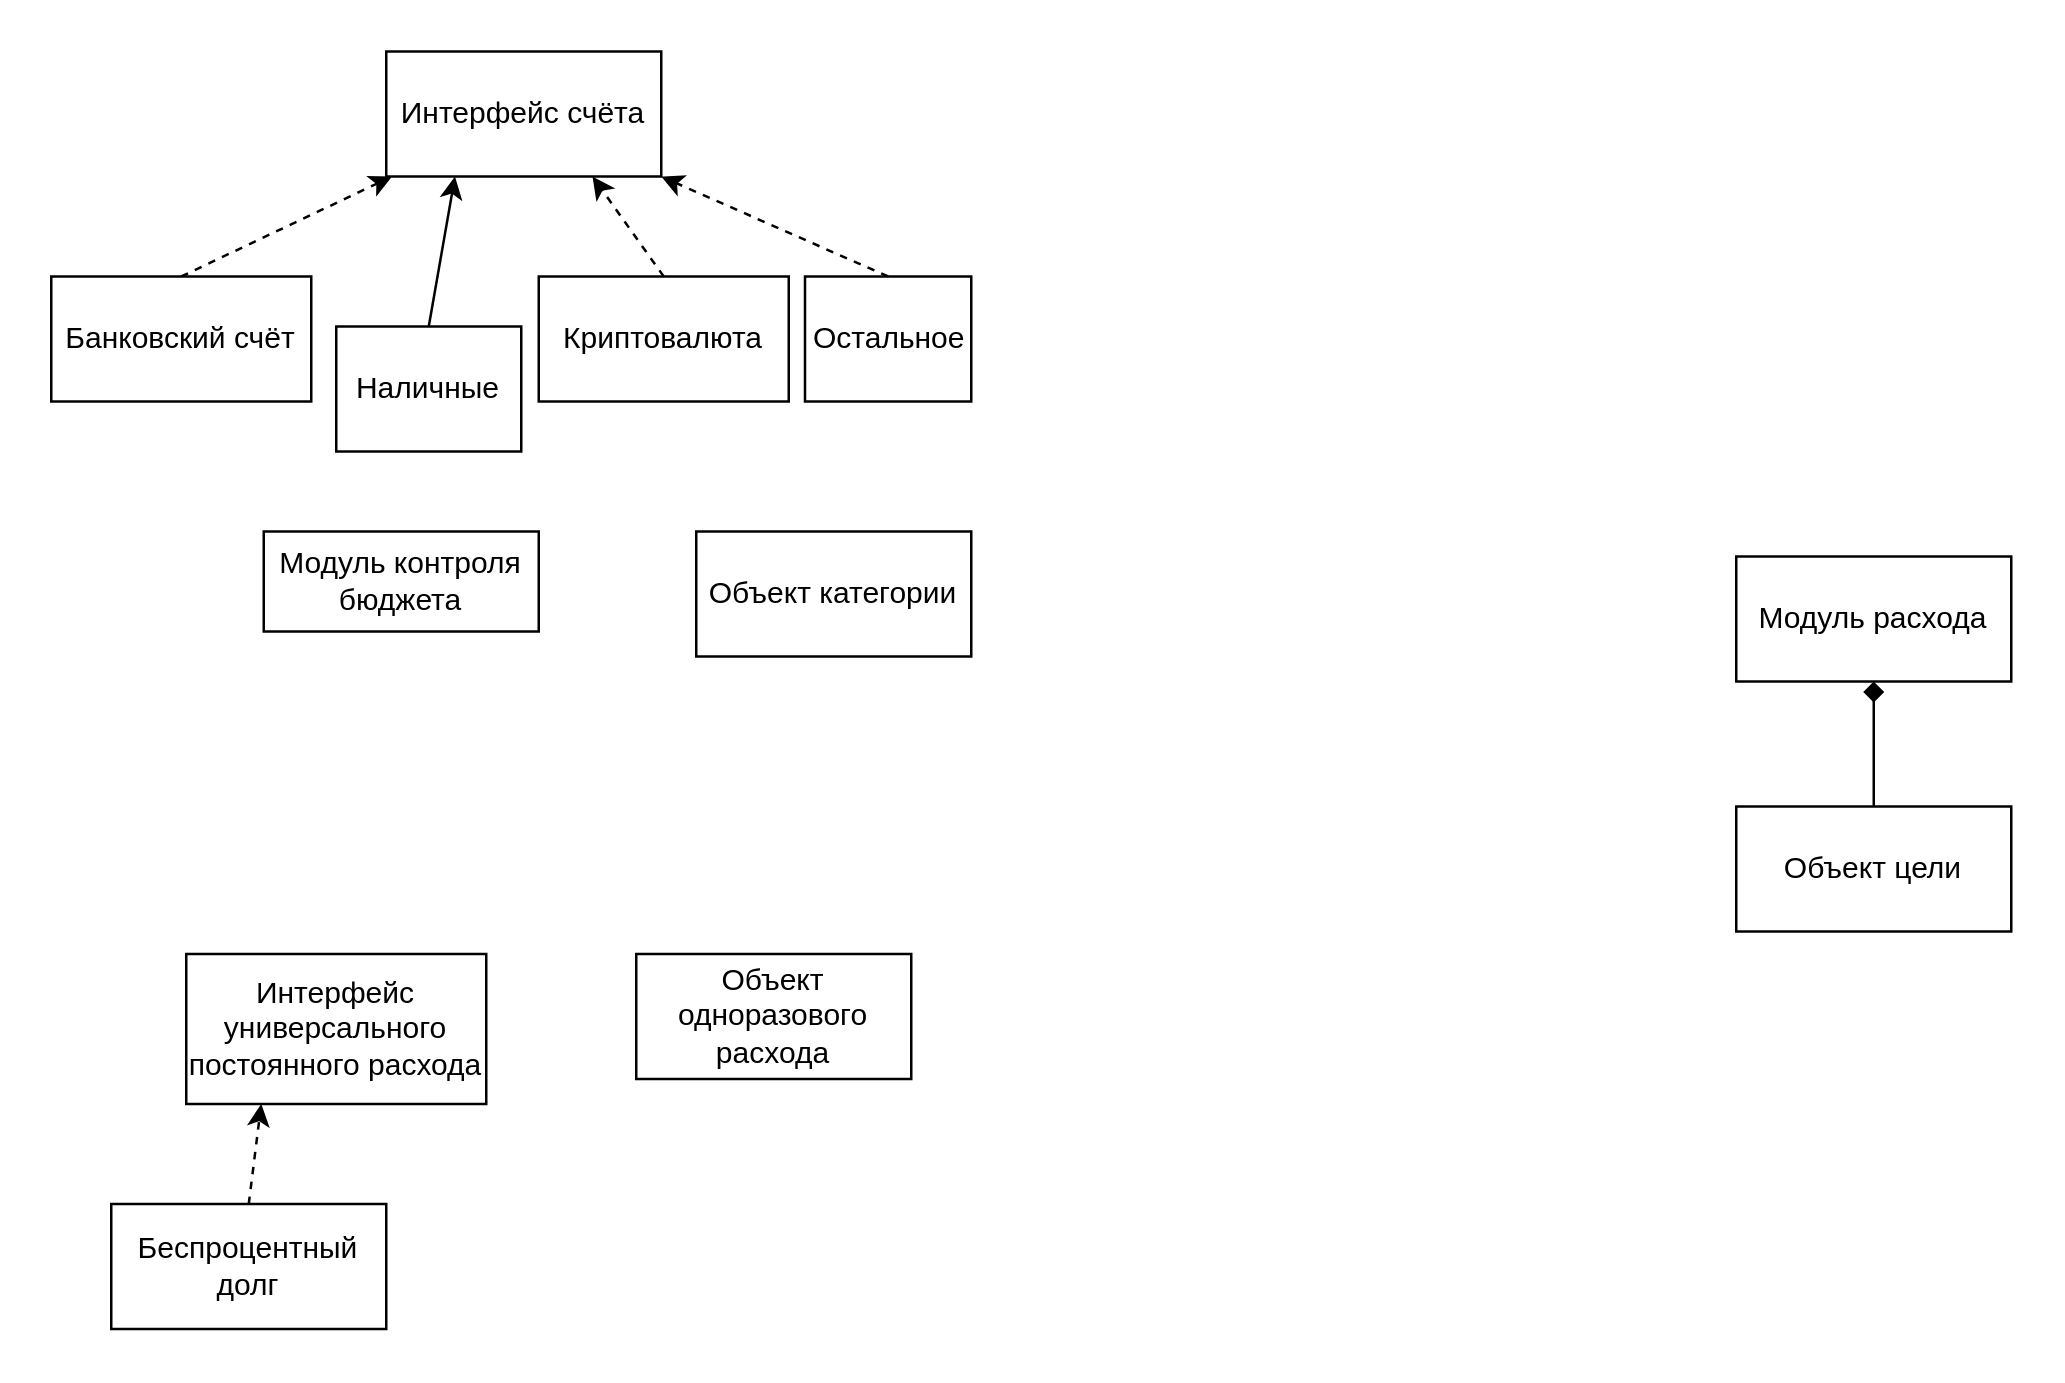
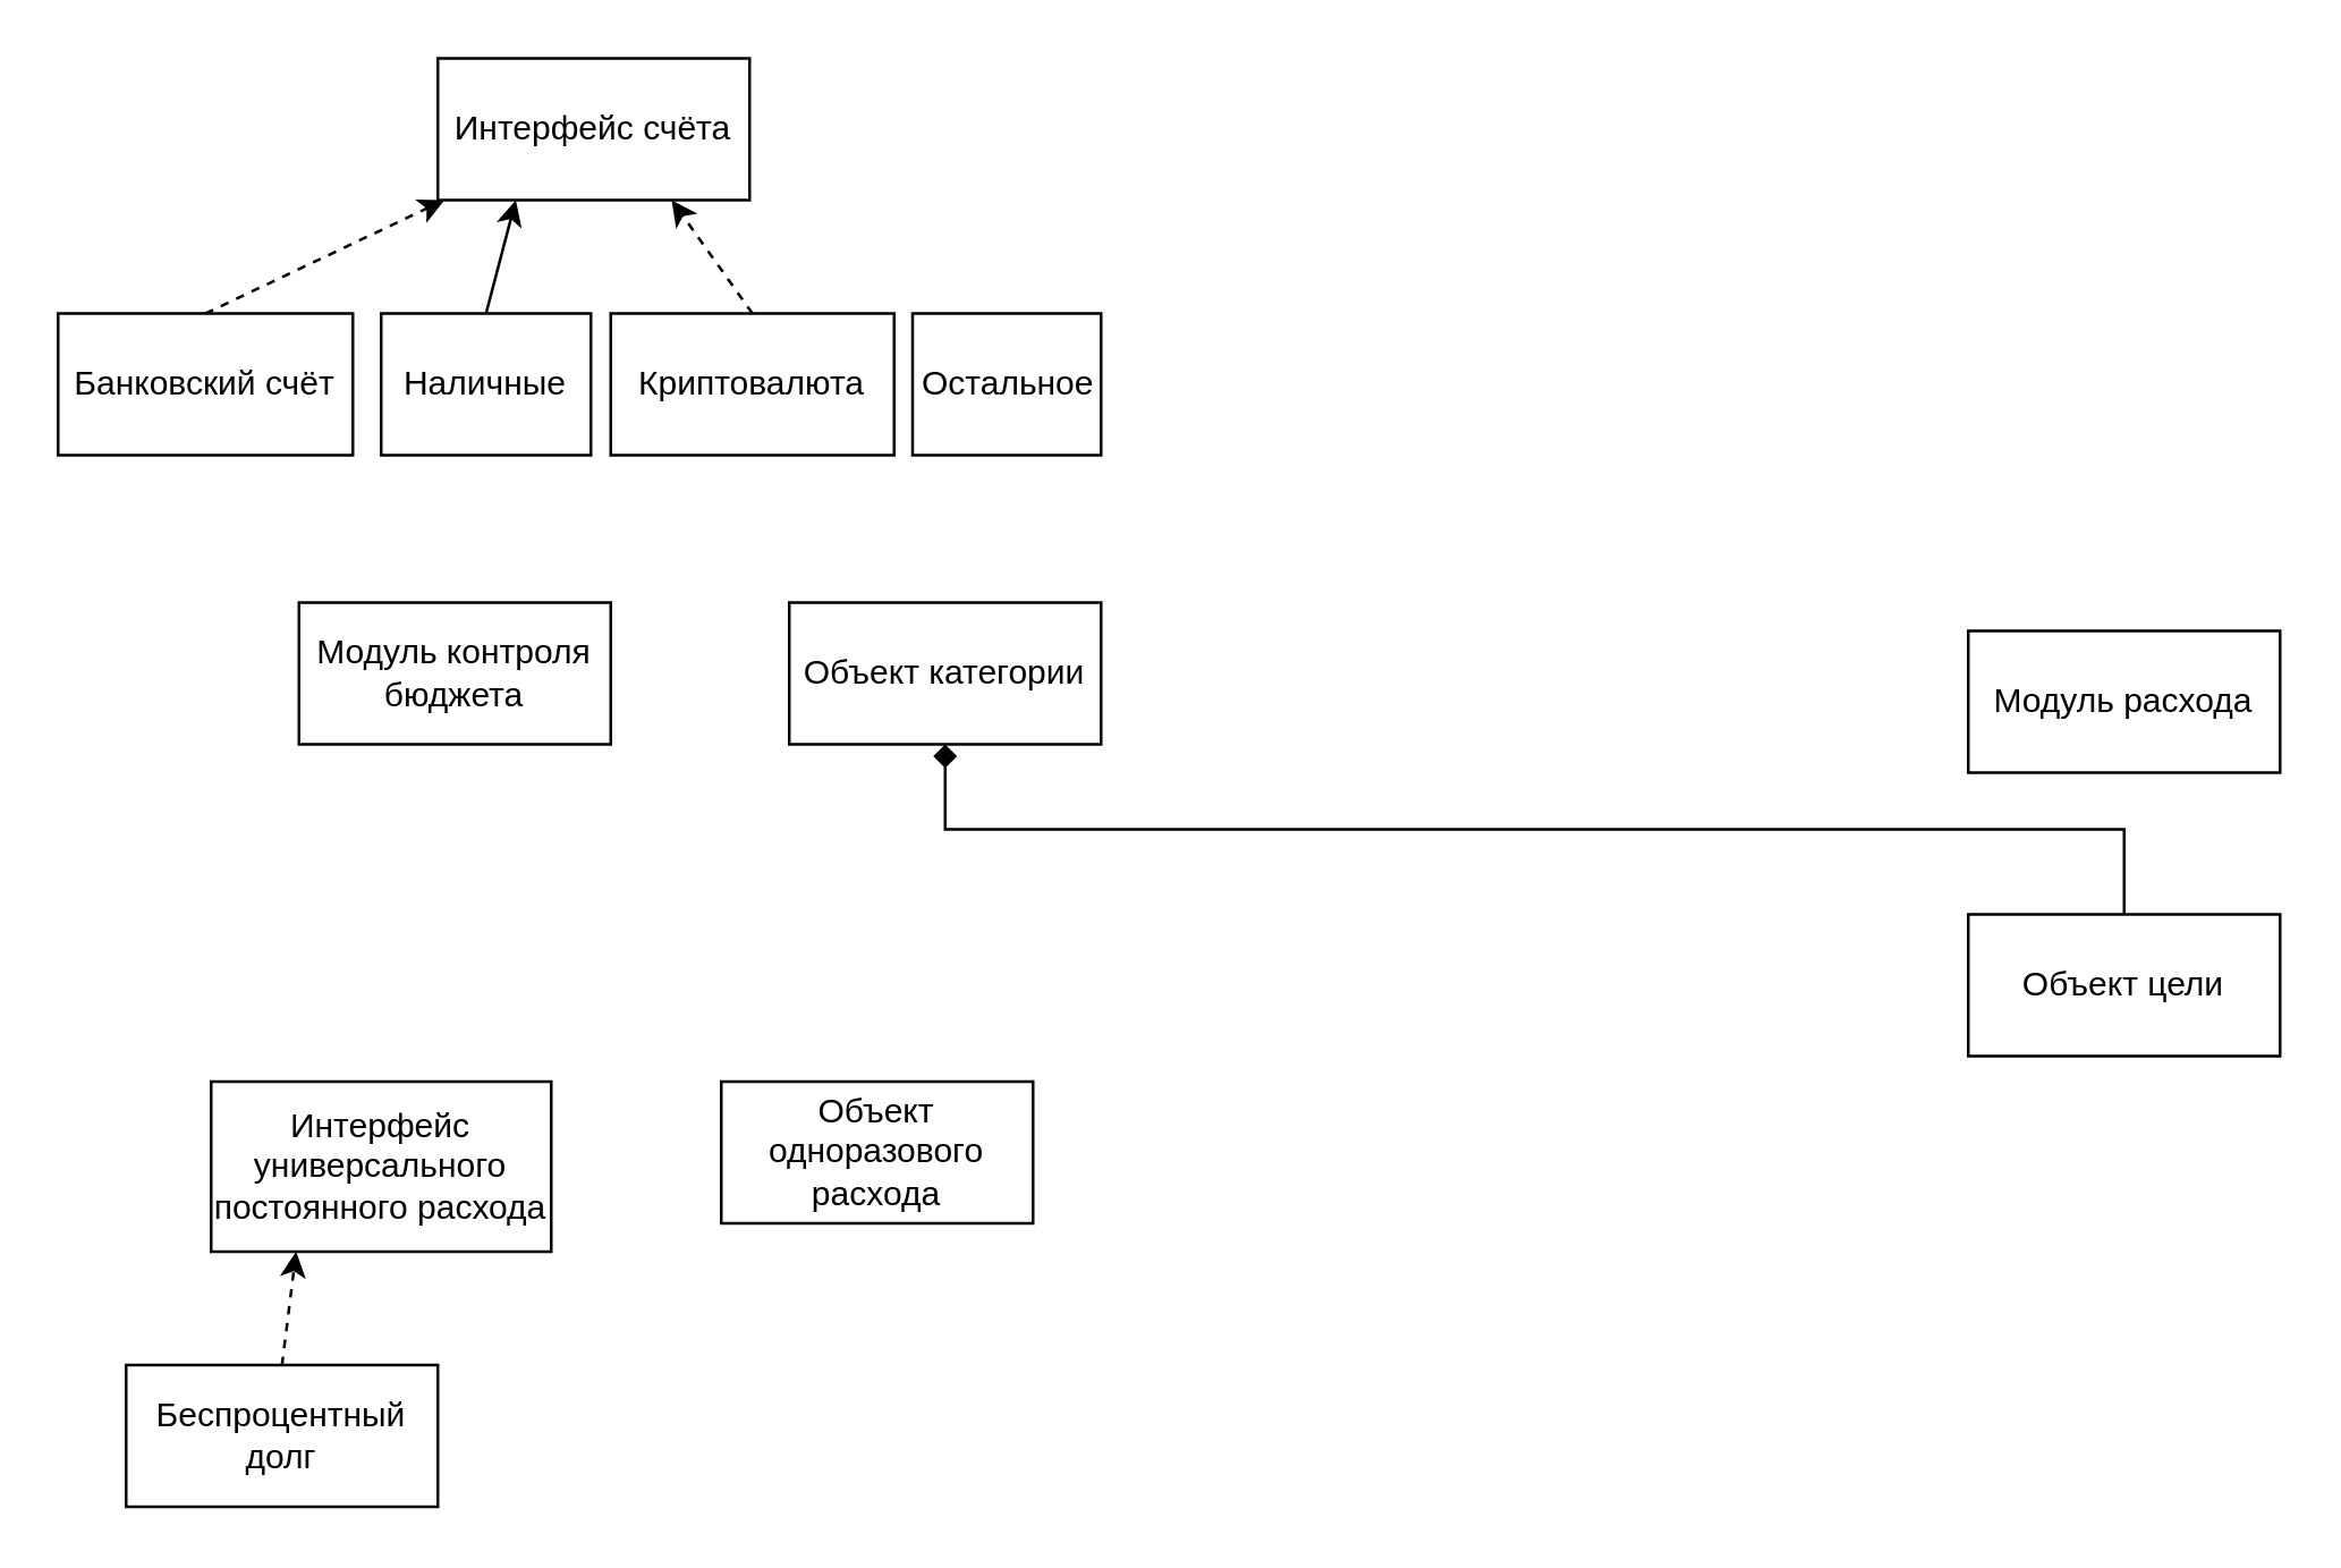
- <mxCell id="17" style="rounded=0;orthogonalLoop=1;jettySize=auto;html=1;exitX=0.5;exitY=0;exitDx=0;exitDy=0;entryX=1;entryY=1;entryDx=0;entryDy=0;dashed=1;" edge="1" parent="1" source="18" target="10"><mxGeometry relative="1" as="geometry" /></mxCell>
- <mxCell id="14" value="Наличные" style="html=1;whiteSpace=wrap;" vertex="1" parent="1"><mxGeometry x="134" y="130" width="74" height="50" as="geometry" /></mxCell>
+ <mxCell id="14" value="Наличные" style="html=1;whiteSpace=wrap;" vertex="1" parent="1"><mxGeometry x="134" y="110" width="74" height="50" as="geometry" /></mxCell>
- <mxCell id="5" value="Модуль контроля бюджета" style="html=1;whiteSpace=wrap;" vertex="1" parent="1"><mxGeometry x="105" y="212" width="110" height="40" as="geometry" /></mxCell>
+ <mxCell id="5" value="Модуль контроля бюджета" style="html=1;whiteSpace=wrap;" vertex="1" parent="1"><mxGeometry x="105" y="212" width="110" height="50" as="geometry" /></mxCell>
- <mxCell id="3" style="edgeStyle=orthogonalEdgeStyle;rounded=0;orthogonalLoop=1;jettySize=auto;html=1;exitX=0.5;exitY=0;exitDx=0;exitDy=0;entryX=0.5;entryY=1;entryDx=0;entryDy=0;endArrow=diamond;endFill=1;" edge="1" parent="1" source="4" target="2"><mxGeometry relative="1" as="geometry" /></mxCell>
+ <mxCell id="3" style="edgeStyle=orthogonalEdgeStyle;rounded=0;orthogonalLoop=1;jettySize=auto;html=1;exitX=0.5;exitY=0;exitDx=0;exitDy=0;endArrow=diamond;endFill=1;" edge="1" parent="1" source="4" target="19"><mxGeometry relative="1" as="geometry" /></mxCell>
